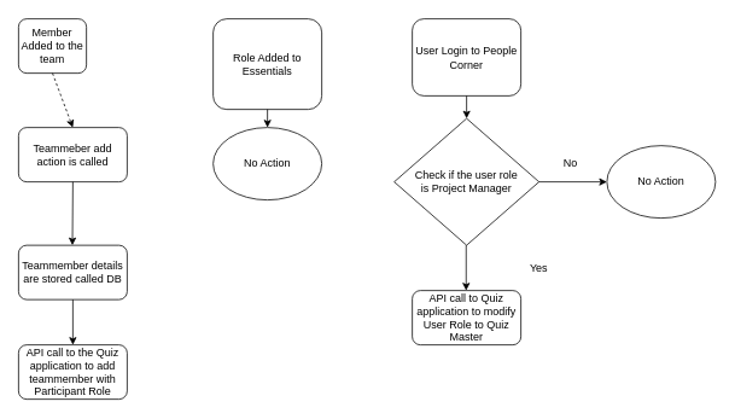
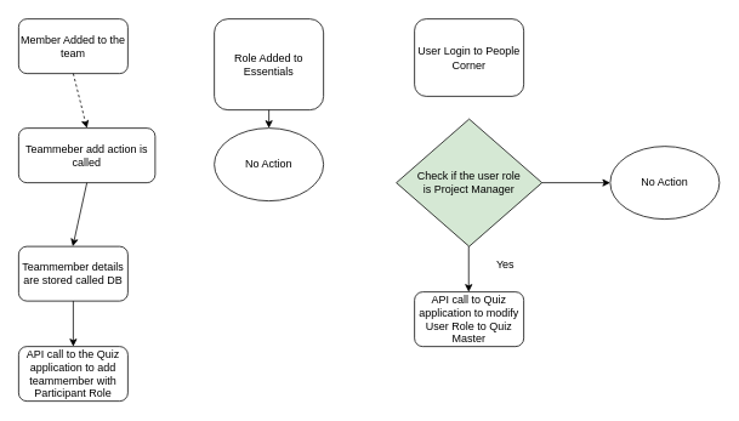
- <mxCell id="3" value="Member Added to the team" style="rounded=1;whiteSpace=wrap;html=1;" vertex="1" parent="1"><mxGeometry x="20" y="20" width="75" height="60" as="geometry" /></mxCell>
+ <mxCell id="3" value="Member Added to the team" style="rounded=1;whiteSpace=wrap;html=1;" vertex="1" parent="1"><mxGeometry x="20" y="20" width="120" height="60" as="geometry" /></mxCell>
- <mxCell id="11" value="" style="endArrow=classic;html=1;entryX=0.5;entryY=0;entryDx=0;entryDy=0;exitX=0.5;exitY=1;exitDx=0;exitDy=0;" edge="1" parent="1" source="8" target="9"><mxGeometry width="50" height="50" relative="1" as="geometry"><mxPoint x="115" y="240" as="sourcePoint" /><mxPoint x="165" y="190" as="targetPoint" /></mxGeometry></mxCell>
- <mxCell id="4" value="Teammeber add action is called" style="rounded=1;whiteSpace=wrap;html=1;" vertex="1" parent="1"><mxGeometry x="20" y="140" width="120" height="60" as="geometry" /></mxCell>
+ <mxCell id="4" value="Teammeber add action is called" style="rounded=1;whiteSpace=wrap;html=1;" vertex="1" parent="1"><mxGeometry x="20" y="140" width="150" height="60" as="geometry" /></mxCell>
- <mxCell id="16" value="No" style="text;html=1;strokeColor=none;fillColor=none;align=center;verticalAlign=middle;whiteSpace=wrap;rounded=0;" vertex="1" parent="1"><mxGeometry x="610" y="170" width="40" height="20" as="geometry" /></mxCell>
- <mxCell id="9" value="&lt;div&gt;Check if the user role&lt;/div&gt;&lt;div&gt; is Project Manager&lt;br&gt;&lt;/div&gt;" style="rhombus;whiteSpace=wrap;html=1;" vertex="1" parent="1"><mxGeometry x="435" y="130" width="160" height="140" as="geometry" /></mxCell>
+ <mxCell id="9" value="&lt;div&gt;Check if the user role&lt;/div&gt;&lt;div&gt; is Project Manager&lt;br&gt;&lt;/div&gt;" style="rhombus;whiteSpace=wrap;html=1;fillColor=#d5e8d4;" vertex="1" parent="1"><mxGeometry x="435" y="130" width="160" height="140" as="geometry" /></mxCell>
- <mxCell id="13" value="Yes" style="text;html=1;strokeColor=none;fillColor=none;align=center;verticalAlign=middle;whiteSpace=wrap;rounded=0;" vertex="1" parent="1"><mxGeometry x="575" y="285" width="40" height="20" as="geometry" /></mxCell>
+ <mxCell id="13" value="Yes" style="text;html=1;strokeColor=none;fillColor=none;align=center;verticalAlign=middle;whiteSpace=wrap;rounded=0;" vertex="1" parent="1"><mxGeometry x="535" y="280" width="40" height="20" as="geometry" /></mxCell>
